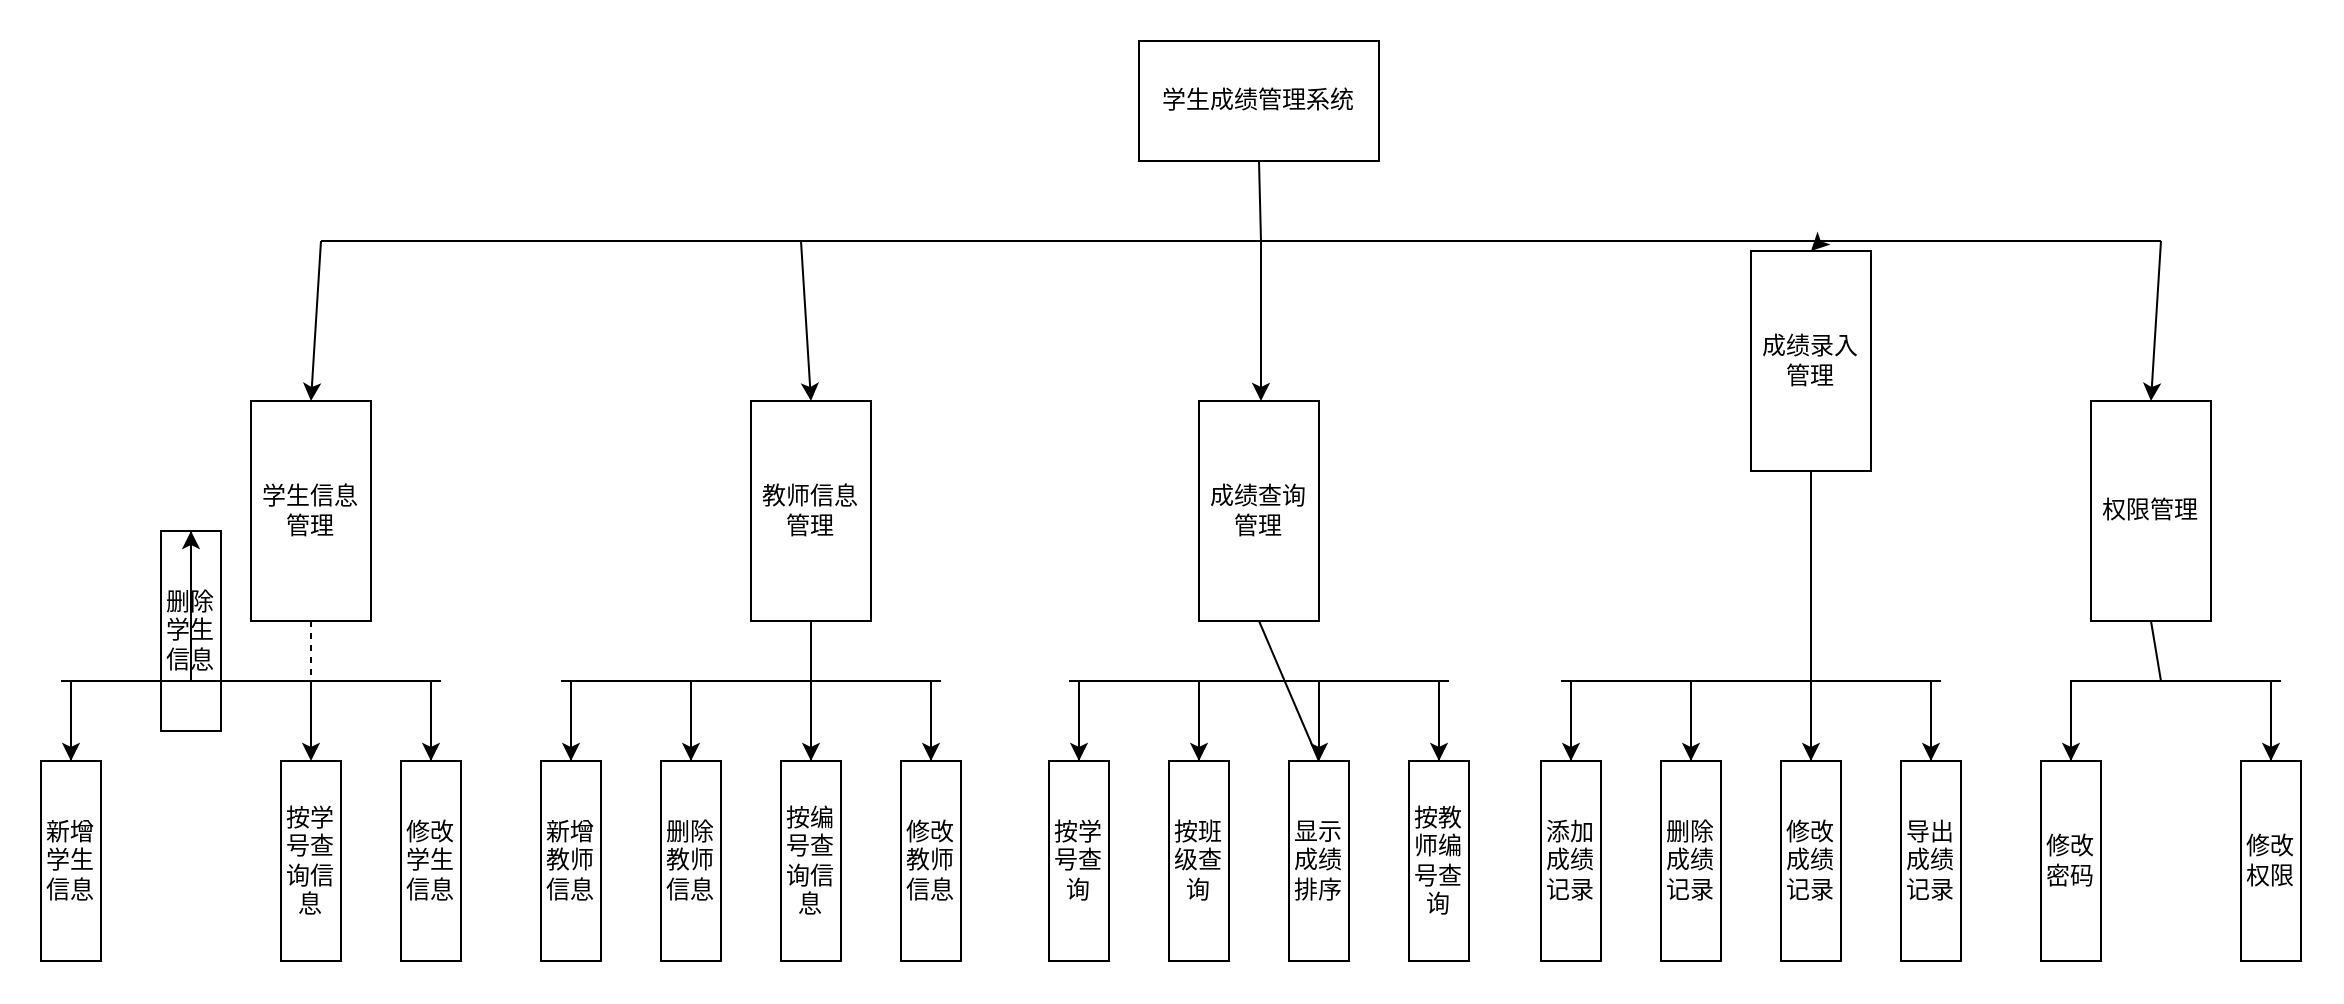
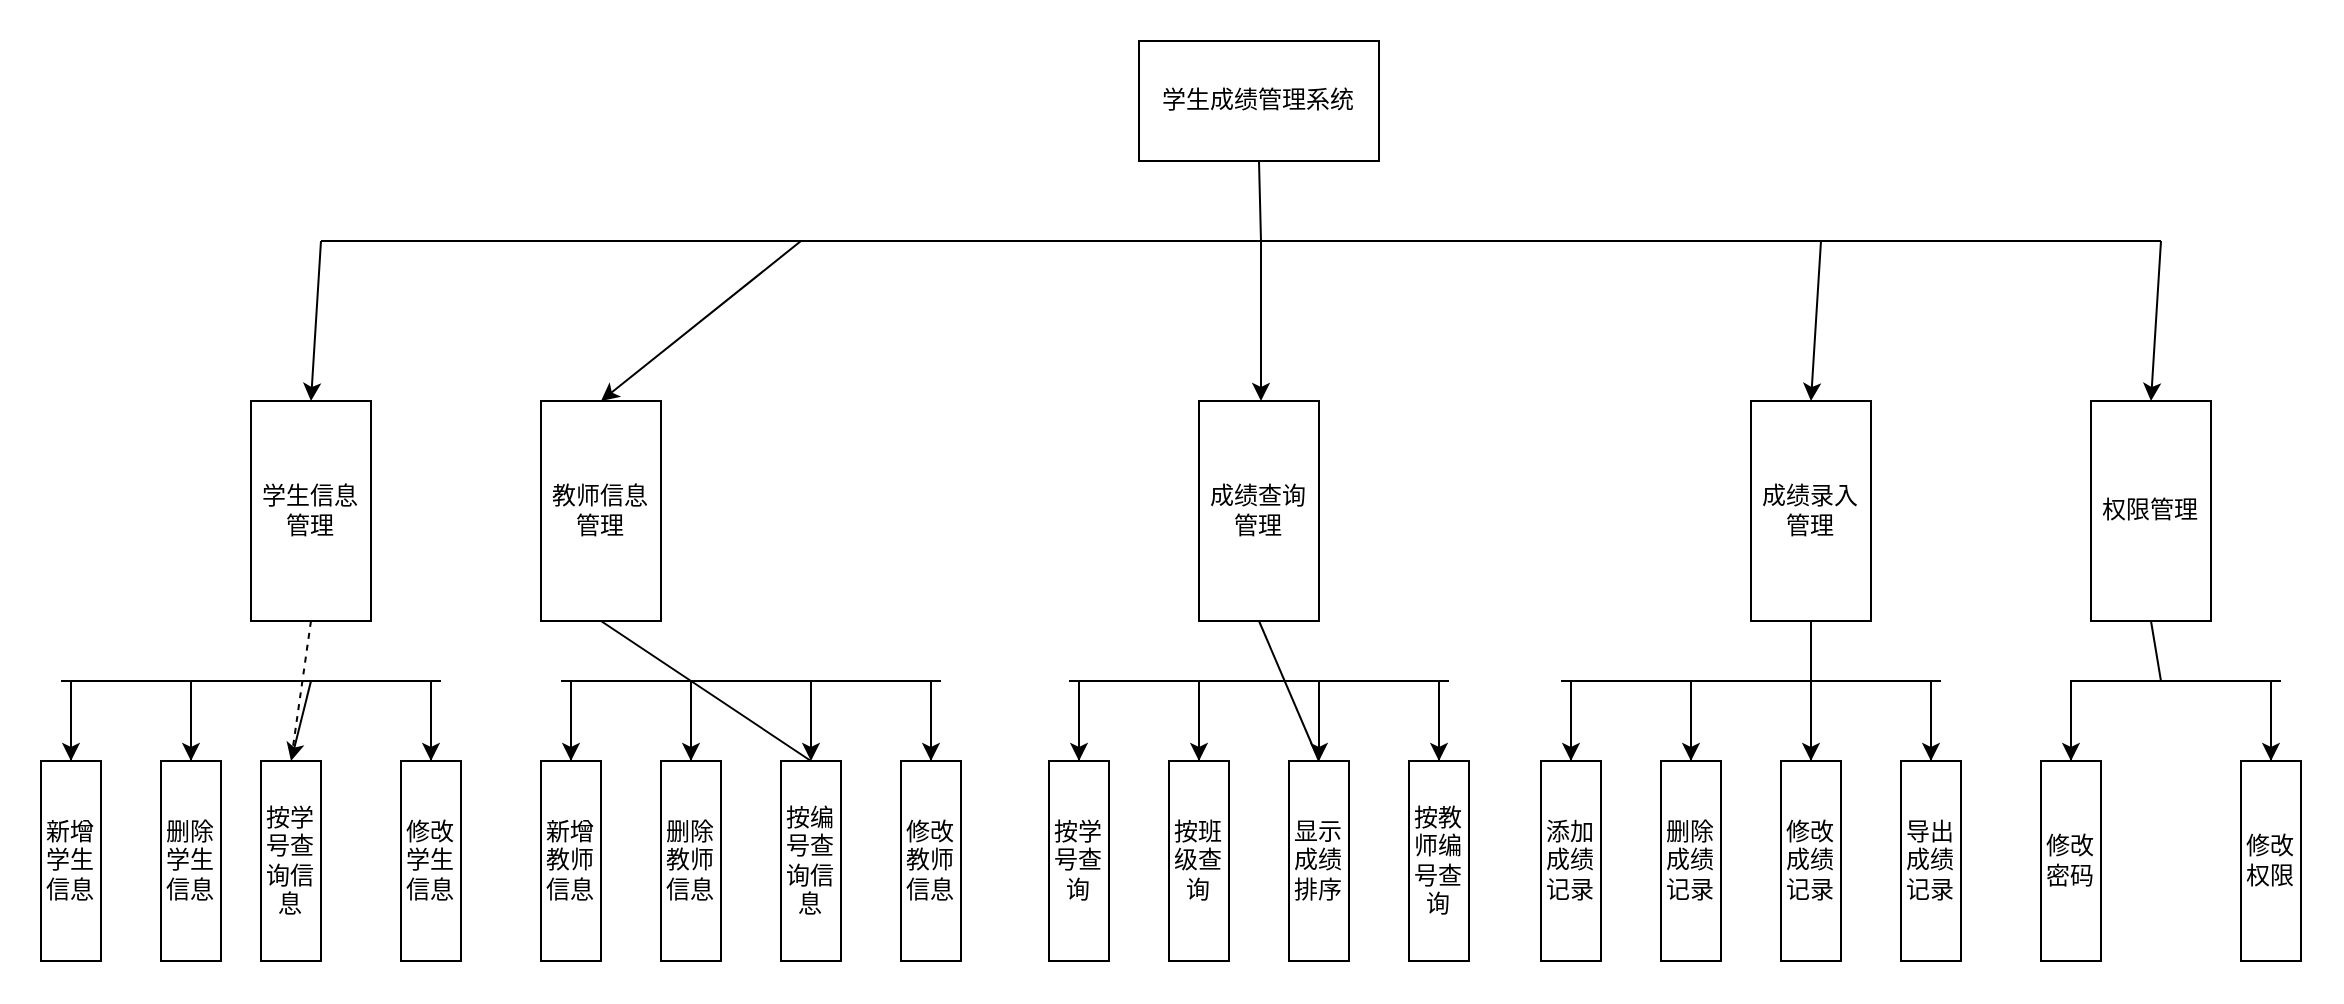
- <mxCell id="45" value="成绩录入管理" style="rounded=0;whiteSpace=wrap;html=1;" vertex="1" parent="1"><mxGeometry x="875" y="125" width="60" height="110" as="geometry" /></mxCell>
+ <mxCell id="45" value="成绩录入管理" style="rounded=0;whiteSpace=wrap;html=1;" vertex="1" parent="1"><mxGeometry x="875" y="200" width="60" height="110" as="geometry" /></mxCell>
- <mxCell id="17" value="教师信息管理" style="rounded=0;whiteSpace=wrap;html=1;" vertex="1" parent="1"><mxGeometry x="375" y="200" width="60" height="110" as="geometry" /></mxCell>
+ <mxCell id="17" value="教师信息管理" style="rounded=0;whiteSpace=wrap;html=1;" vertex="1" parent="1"><mxGeometry x="270" y="200" width="60" height="110" as="geometry" /></mxCell>
- <mxCell id="5" value="删除学生信息" style="rounded=0;whiteSpace=wrap;html=1;" vertex="1" parent="1"><mxGeometry x="80" y="265" width="30" height="100" as="geometry" /></mxCell>
+ <mxCell id="5" value="删除学生信息" style="rounded=0;whiteSpace=wrap;html=1;" vertex="1" parent="1"><mxGeometry y="380" width="30" height="100" as="geometry" x="80" /></mxCell>
- <mxCell id="6" value="按学号查询信息" style="rounded=0;whiteSpace=wrap;html=1;" vertex="1" parent="1"><mxGeometry x="140" y="380" width="30" height="100" as="geometry" /></mxCell>
+ <mxCell id="6" value="按学号查询信息" style="rounded=0;whiteSpace=wrap;html=1;" vertex="1" parent="1"><mxGeometry x="130" y="380" width="30" height="100" as="geometry" /></mxCell>
